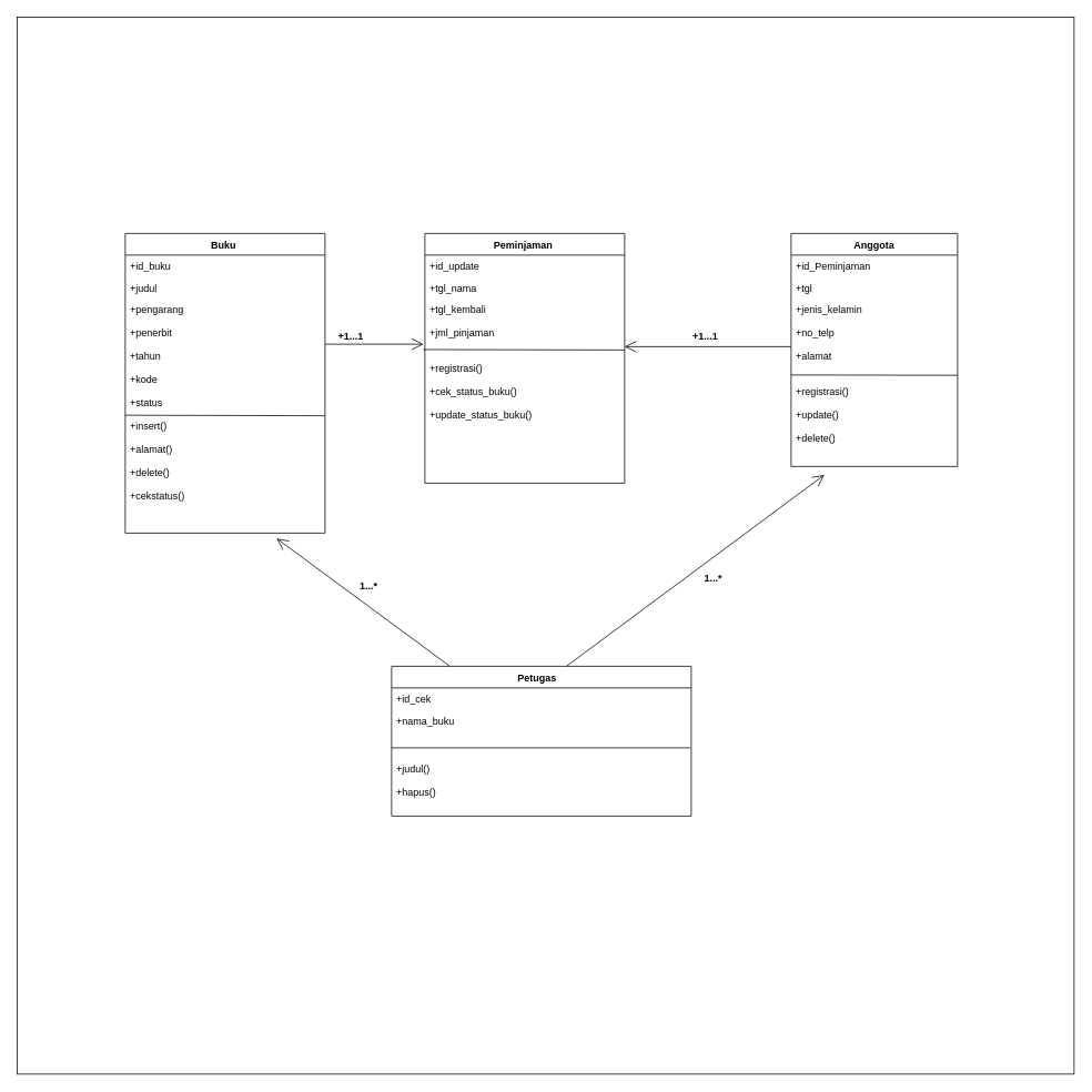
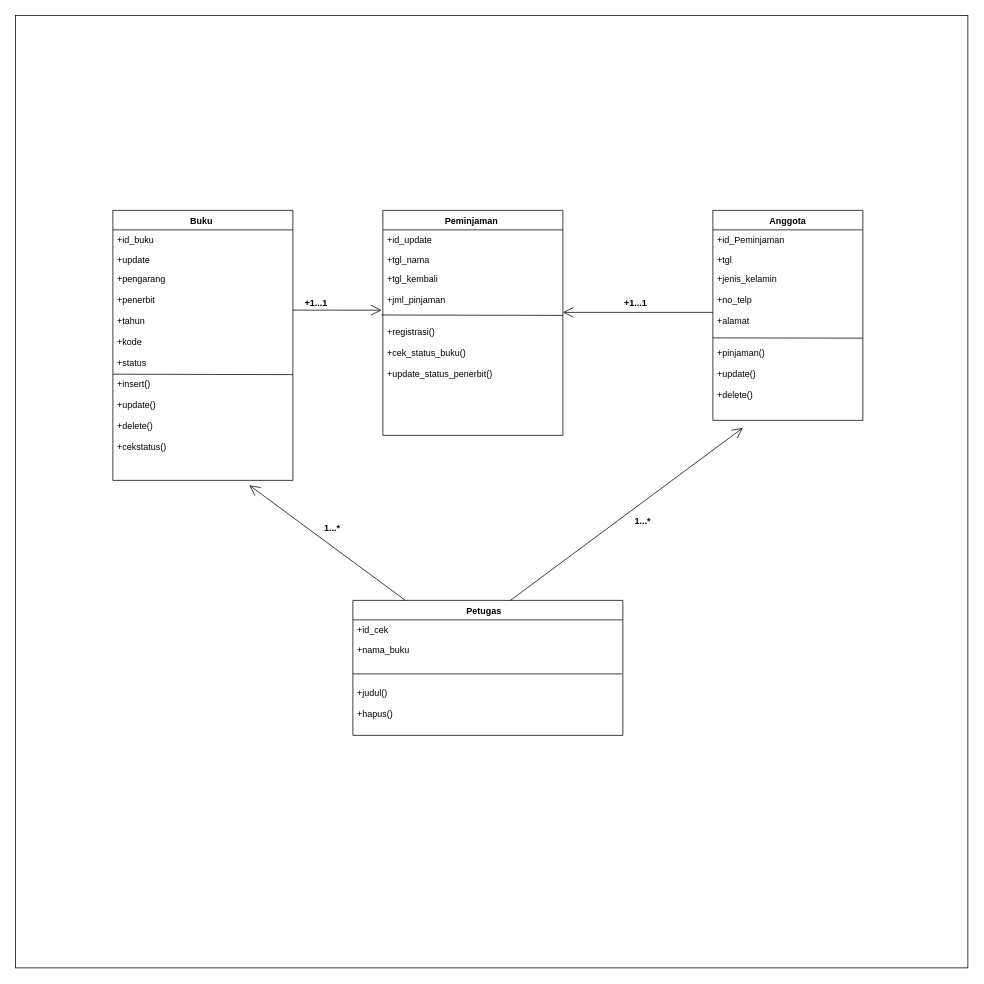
- <mxCell id="5" value="+judul" style="text;strokeColor=none;fillColor=none;align=left;verticalAlign=top;spacingLeft=4;spacingRight=4;overflow=hidden;rotatable=0;points=[[0,0.5],[1,0.5]];portConstraint=eastwest;" parent="3" vertex="1"><mxGeometry y="52" width="240" height="26" as="geometry" /></mxCell>
+ <mxCell id="5" value="+update" style="text;strokeColor=none;fillColor=none;align=left;verticalAlign=top;spacingLeft=4;spacingRight=4;overflow=hidden;rotatable=0;points=[[0,0.5],[1,0.5]];portConstraint=eastwest;" parent="3" vertex="1"><mxGeometry y="52" width="240" height="26" as="geometry" /></mxCell>
- <mxCell id="7" value="+pengarang&#10;&#10;+penerbit&#10;&#10;+tahun&#10;&#10;+kode&#10;&#10;+status&#10;&#10;+insert()&#10;&#10;+alamat()&#10;&#10;+delete()&#10;&#10;+cekstatus()" style="text;strokeColor=none;fillColor=none;align=left;verticalAlign=top;spacingLeft=4;spacingRight=4;overflow=hidden;rotatable=0;points=[[0,0.5],[1,0.5]];portConstraint=eastwest;" parent="3" vertex="1"><mxGeometry y="78" width="240" height="282" as="geometry" /></mxCell>
+ <mxCell id="7" value="+pengarang&#10;&#10;+penerbit&#10;&#10;+tahun&#10;&#10;+kode&#10;&#10;+status&#10;&#10;+insert()&#10;&#10;+update()&#10;&#10;+delete()&#10;&#10;+cekstatus()" style="text;strokeColor=none;fillColor=none;align=left;verticalAlign=top;spacingLeft=4;spacingRight=4;overflow=hidden;rotatable=0;points=[[0,0.5],[1,0.5]];portConstraint=eastwest;" parent="3" vertex="1"><mxGeometry y="78" width="240" height="282" as="geometry" /></mxCell>
- <mxCell id="12" value="+tgl_kembali&#10;&#10;+jml_pinjaman&#10;&#10;&#10;+registrasi()&#10;&#10;+cek_status_buku()&#10;&#10;+update_status_buku()" style="text;strokeColor=none;fillColor=none;align=left;verticalAlign=top;spacingLeft=4;spacingRight=4;overflow=hidden;rotatable=0;points=[[0,0.5],[1,0.5]];portConstraint=eastwest;" parent="8" vertex="1"><mxGeometry y="78" width="240" height="222" as="geometry" /></mxCell>
+ <mxCell id="12" value="+tgl_kembali&#10;&#10;+jml_pinjaman&#10;&#10;&#10;+registrasi()&#10;&#10;+cek_status_buku()&#10;&#10;+update_status_penerbit()" style="text;strokeColor=none;fillColor=none;align=left;verticalAlign=top;spacingLeft=4;spacingRight=4;overflow=hidden;rotatable=0;points=[[0,0.5],[1,0.5]];portConstraint=eastwest;" parent="8" vertex="1"><mxGeometry y="78" width="240" height="222" as="geometry" /></mxCell>
- <mxCell id="16" value="+jenis_kelamin&#10;&#10;+no_telp&#10;&#10;+alamat&#10;&#10;&#10;+registrasi()&#10;&#10;+update()&#10;&#10;+delete()" style="text;strokeColor=none;fillColor=none;align=left;verticalAlign=top;spacingLeft=4;spacingRight=4;overflow=hidden;rotatable=0;points=[[0,0.5],[1,0.5]];portConstraint=eastwest;" parent="13" vertex="1"><mxGeometry y="78" width="200" height="202" as="geometry" /></mxCell>
+ <mxCell id="16" value="+jenis_kelamin&#10;&#10;+no_telp&#10;&#10;+alamat&#10;&#10;&#10;+pinjaman()&#10;&#10;+update()&#10;&#10;+delete()" style="text;strokeColor=none;fillColor=none;align=left;verticalAlign=top;spacingLeft=4;spacingRight=4;overflow=hidden;rotatable=0;points=[[0,0.5],[1,0.5]];portConstraint=eastwest;" parent="13" vertex="1"><mxGeometry y="78" width="200" height="202" as="geometry" /></mxCell>
